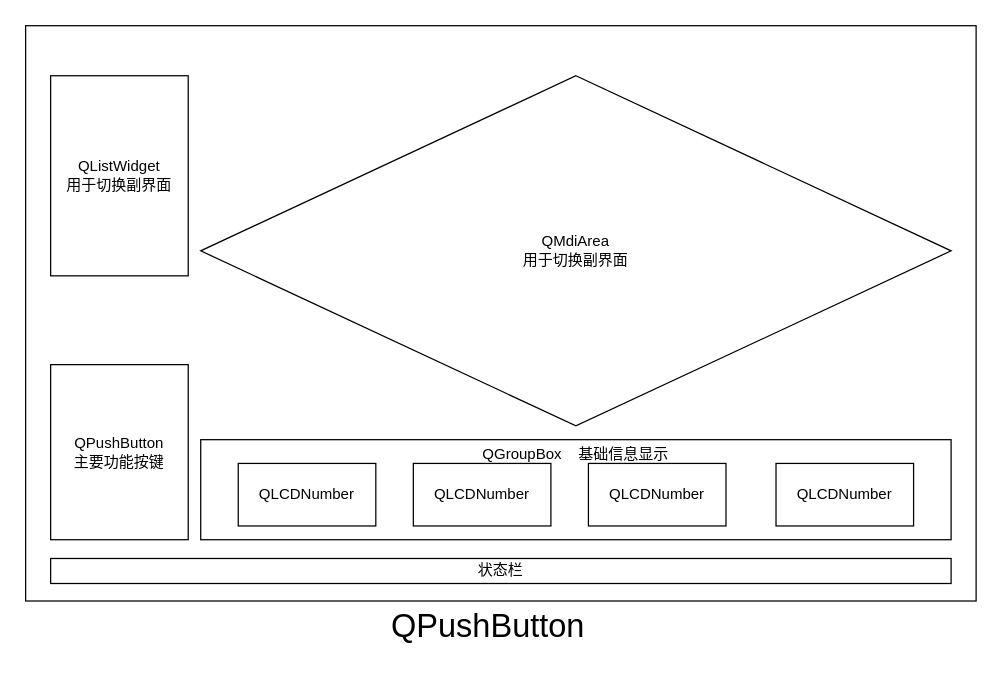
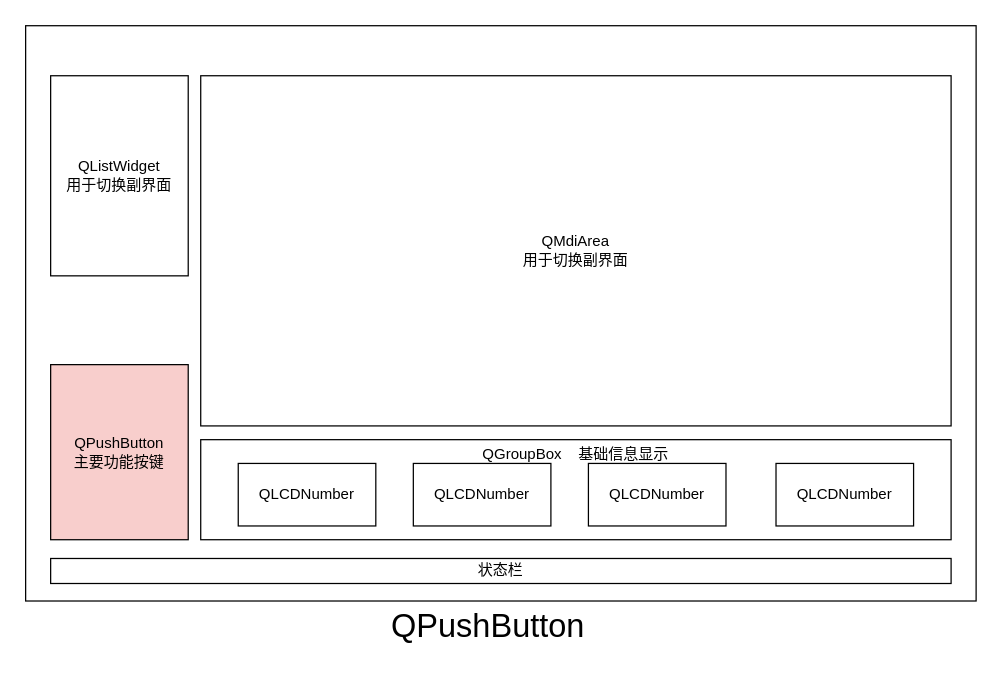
- <mxCell id="12" value="QMdiArea&lt;br&gt;用于切换副界面" style="rhombus;whiteSpace=wrap;html=1;" vertex="1" parent="1"><mxGeometry x="160" y="60" width="600" height="280" as="geometry" /></mxCell>
+ <mxCell id="12" value="QMdiArea&lt;br&gt;用于切换副界面" style="rounded=0;whiteSpace=wrap;html=1;" vertex="1" parent="1"><mxGeometry x="160" y="60" width="600" height="280" as="geometry" /></mxCell>
- <mxCell id="6" value="QPushButton&lt;br&gt;主要功能按键" style="rounded=0;whiteSpace=wrap;html=1;" vertex="1" parent="1"><mxGeometry x="40" y="291" width="110" height="140" as="geometry" /></mxCell>
+ <mxCell id="6" value="QPushButton&lt;br&gt;主要功能按键" style="rounded=0;whiteSpace=wrap;html=1;fillColor=#f8cecc;" vertex="1" parent="1"><mxGeometry x="40" y="291" width="110" height="140" as="geometry" /></mxCell>
